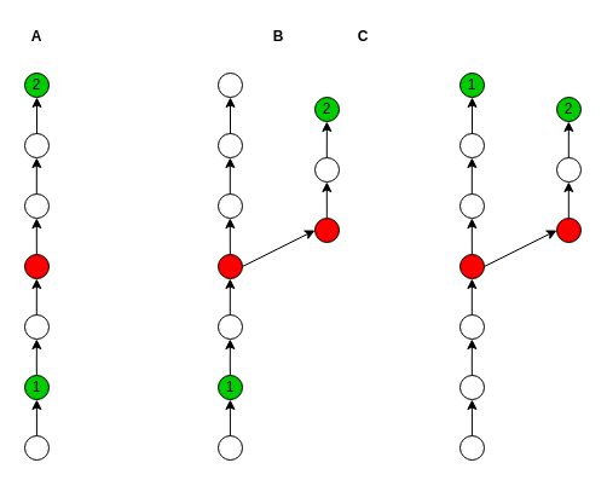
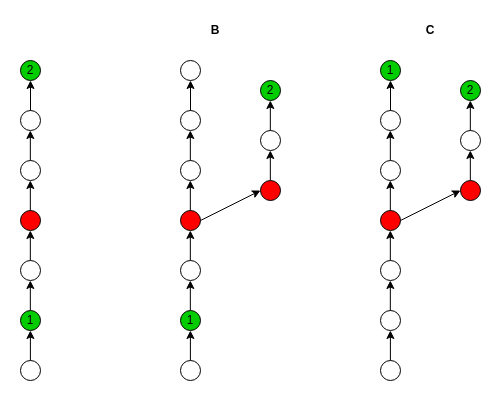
- <mxCell id="52" value="A" style="text;html=1;strokeColor=none;fillColor=none;align=center;verticalAlign=middle;whiteSpace=wrap;rounded=0;fontStyle=1" parent="1" vertex="1"><mxGeometry x="20" y="20" width="20" height="20" as="geometry" /></mxCell>
- <mxCell id="18" value="B" style="text;html=1;strokeColor=none;fillColor=none;align=center;verticalAlign=middle;whiteSpace=wrap;rounded=0;fontStyle=1" parent="1" vertex="1"><mxGeometry x="220" y="20" width="20" height="20" as="geometry" /></mxCell>
+ <mxCell id="18" value="B" style="text;html=1;strokeColor=none;fillColor=none;align=center;verticalAlign=middle;whiteSpace=wrap;rounded=0;fontStyle=1" parent="1" vertex="1"><mxGeometry x="205" y="20" width="20" height="20" as="geometry" /></mxCell>
- <mxCell id="17" value="C" style="text;html=1;strokeColor=none;fillColor=none;align=center;verticalAlign=middle;whiteSpace=wrap;rounded=0;fontStyle=1" parent="1" vertex="1"><mxGeometry x="290" y="20" width="20" height="20" as="geometry" /></mxCell>
+ <mxCell id="17" value="C" style="text;html=1;strokeColor=none;fillColor=none;align=center;verticalAlign=middle;whiteSpace=wrap;rounded=0;fontStyle=1" parent="1" vertex="1"><mxGeometry x="420" y="20" width="20" height="20" as="geometry" /></mxCell>
